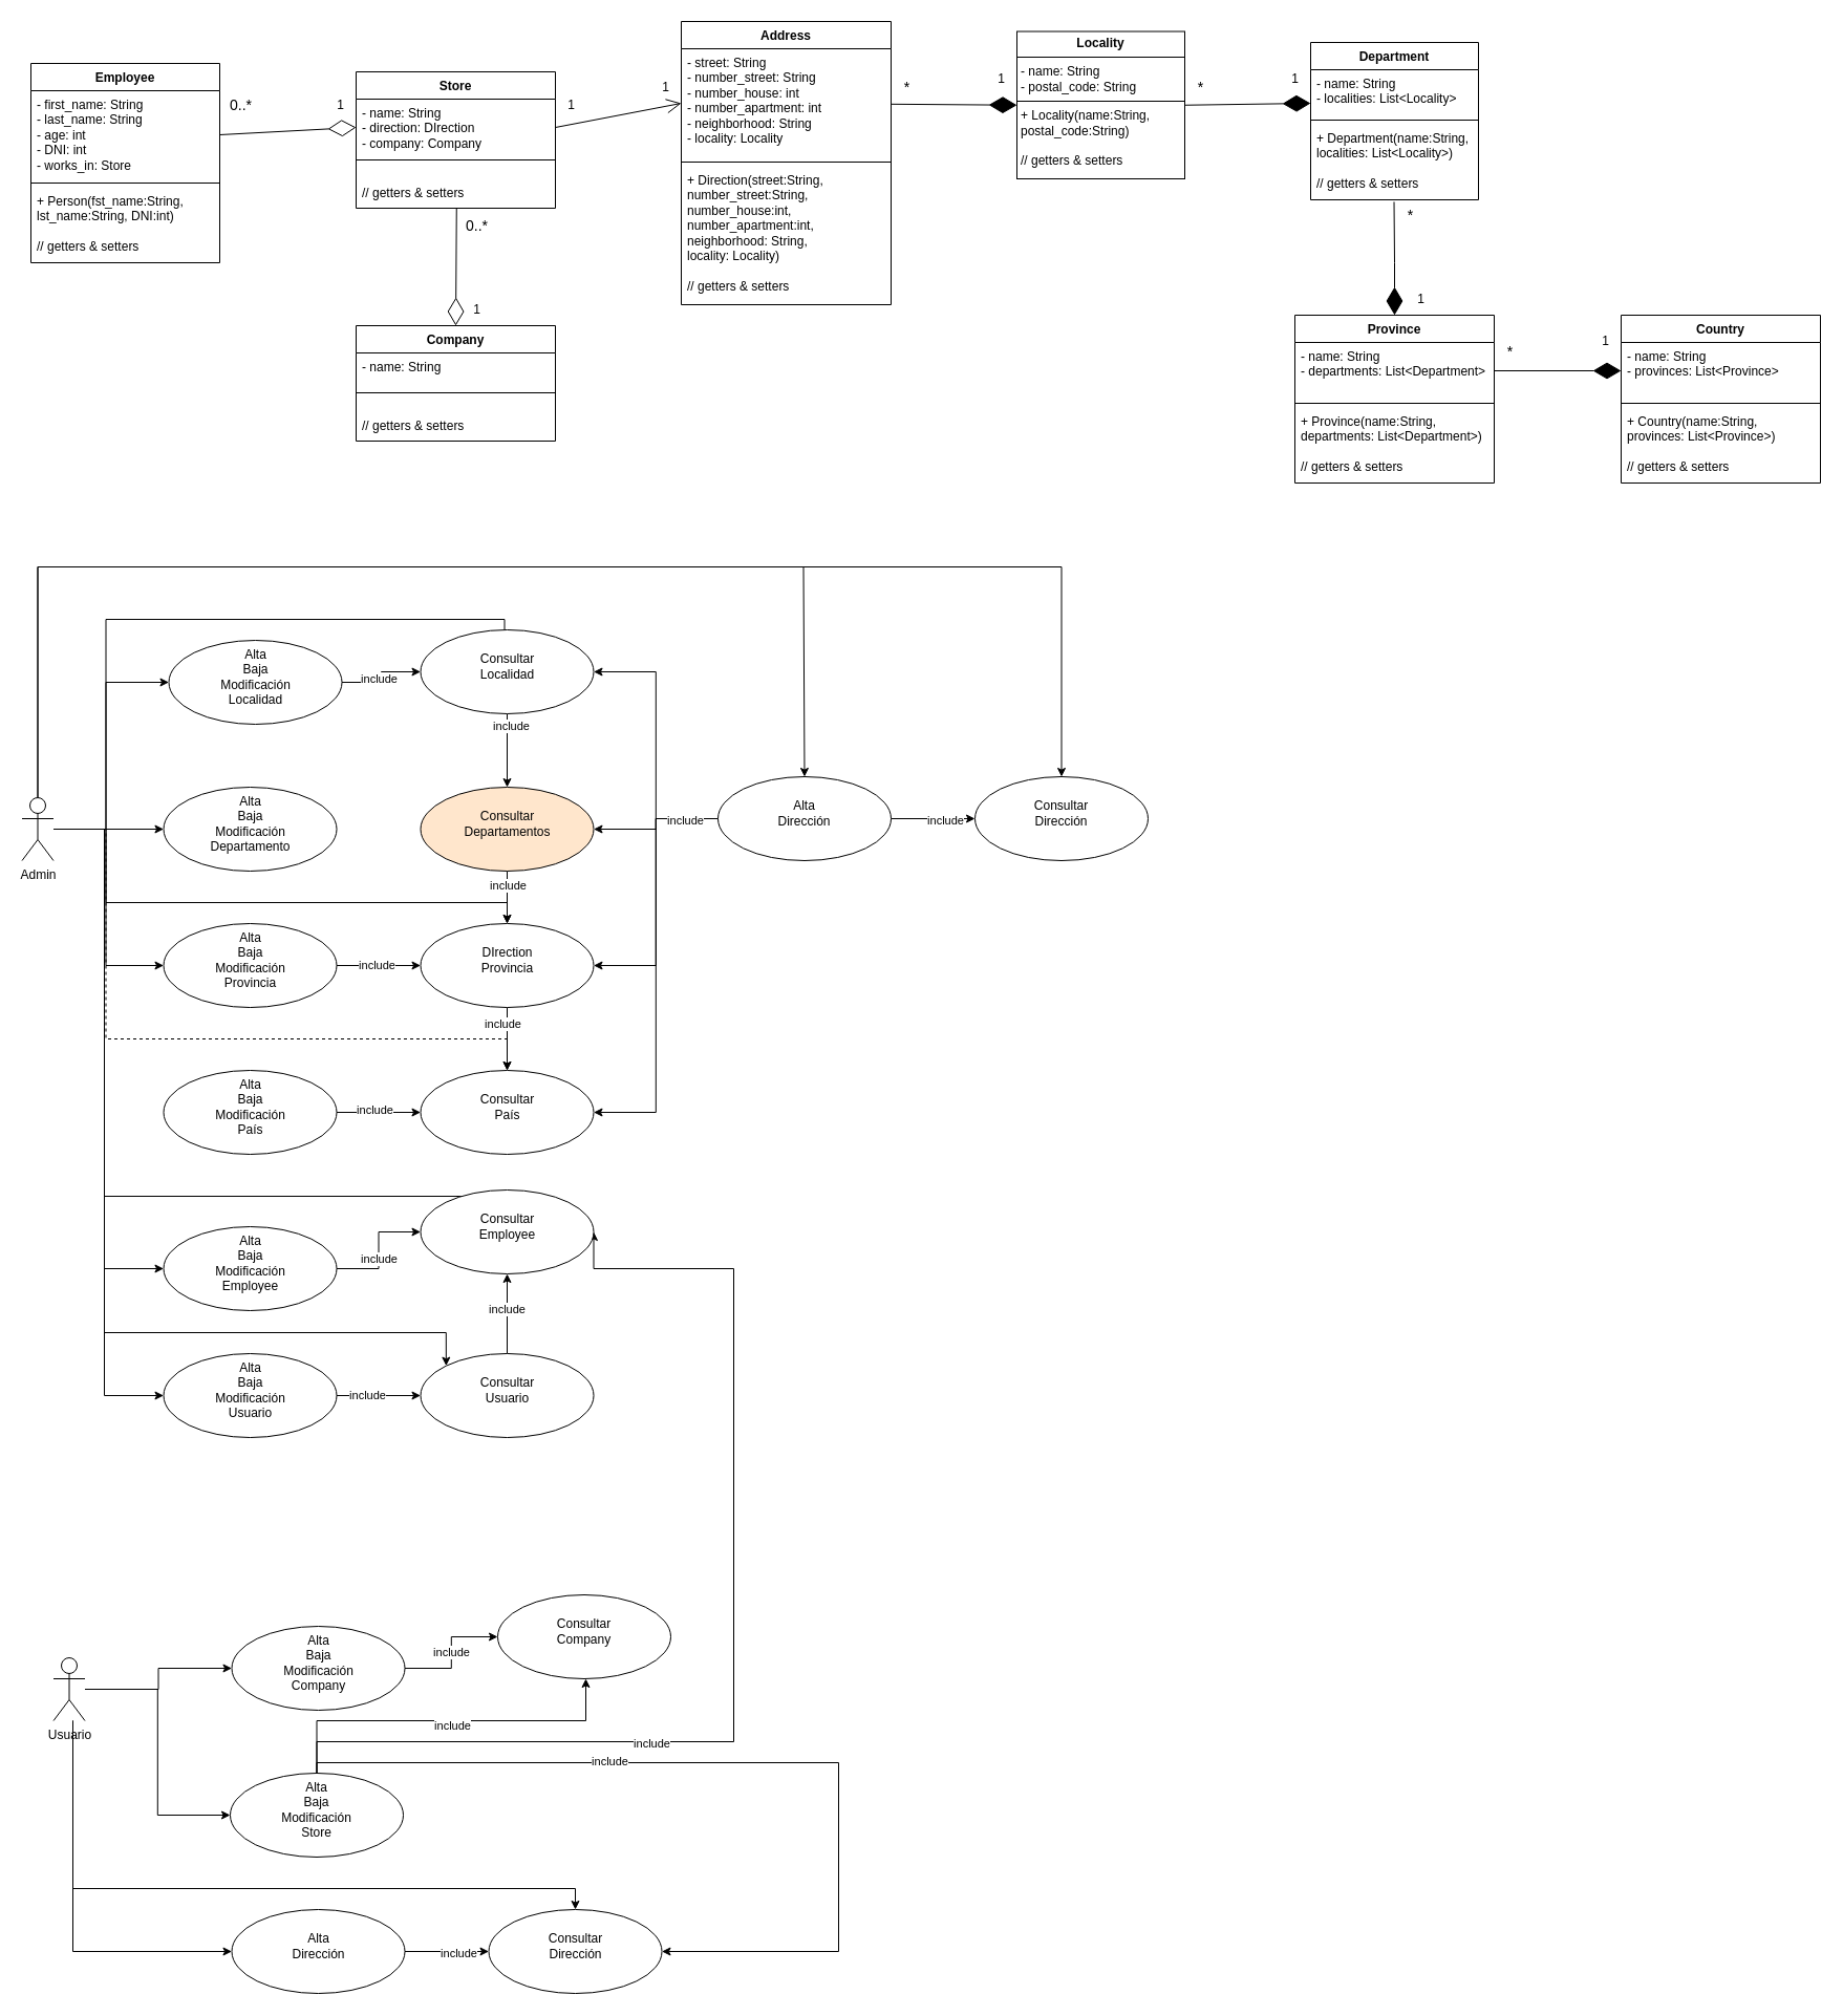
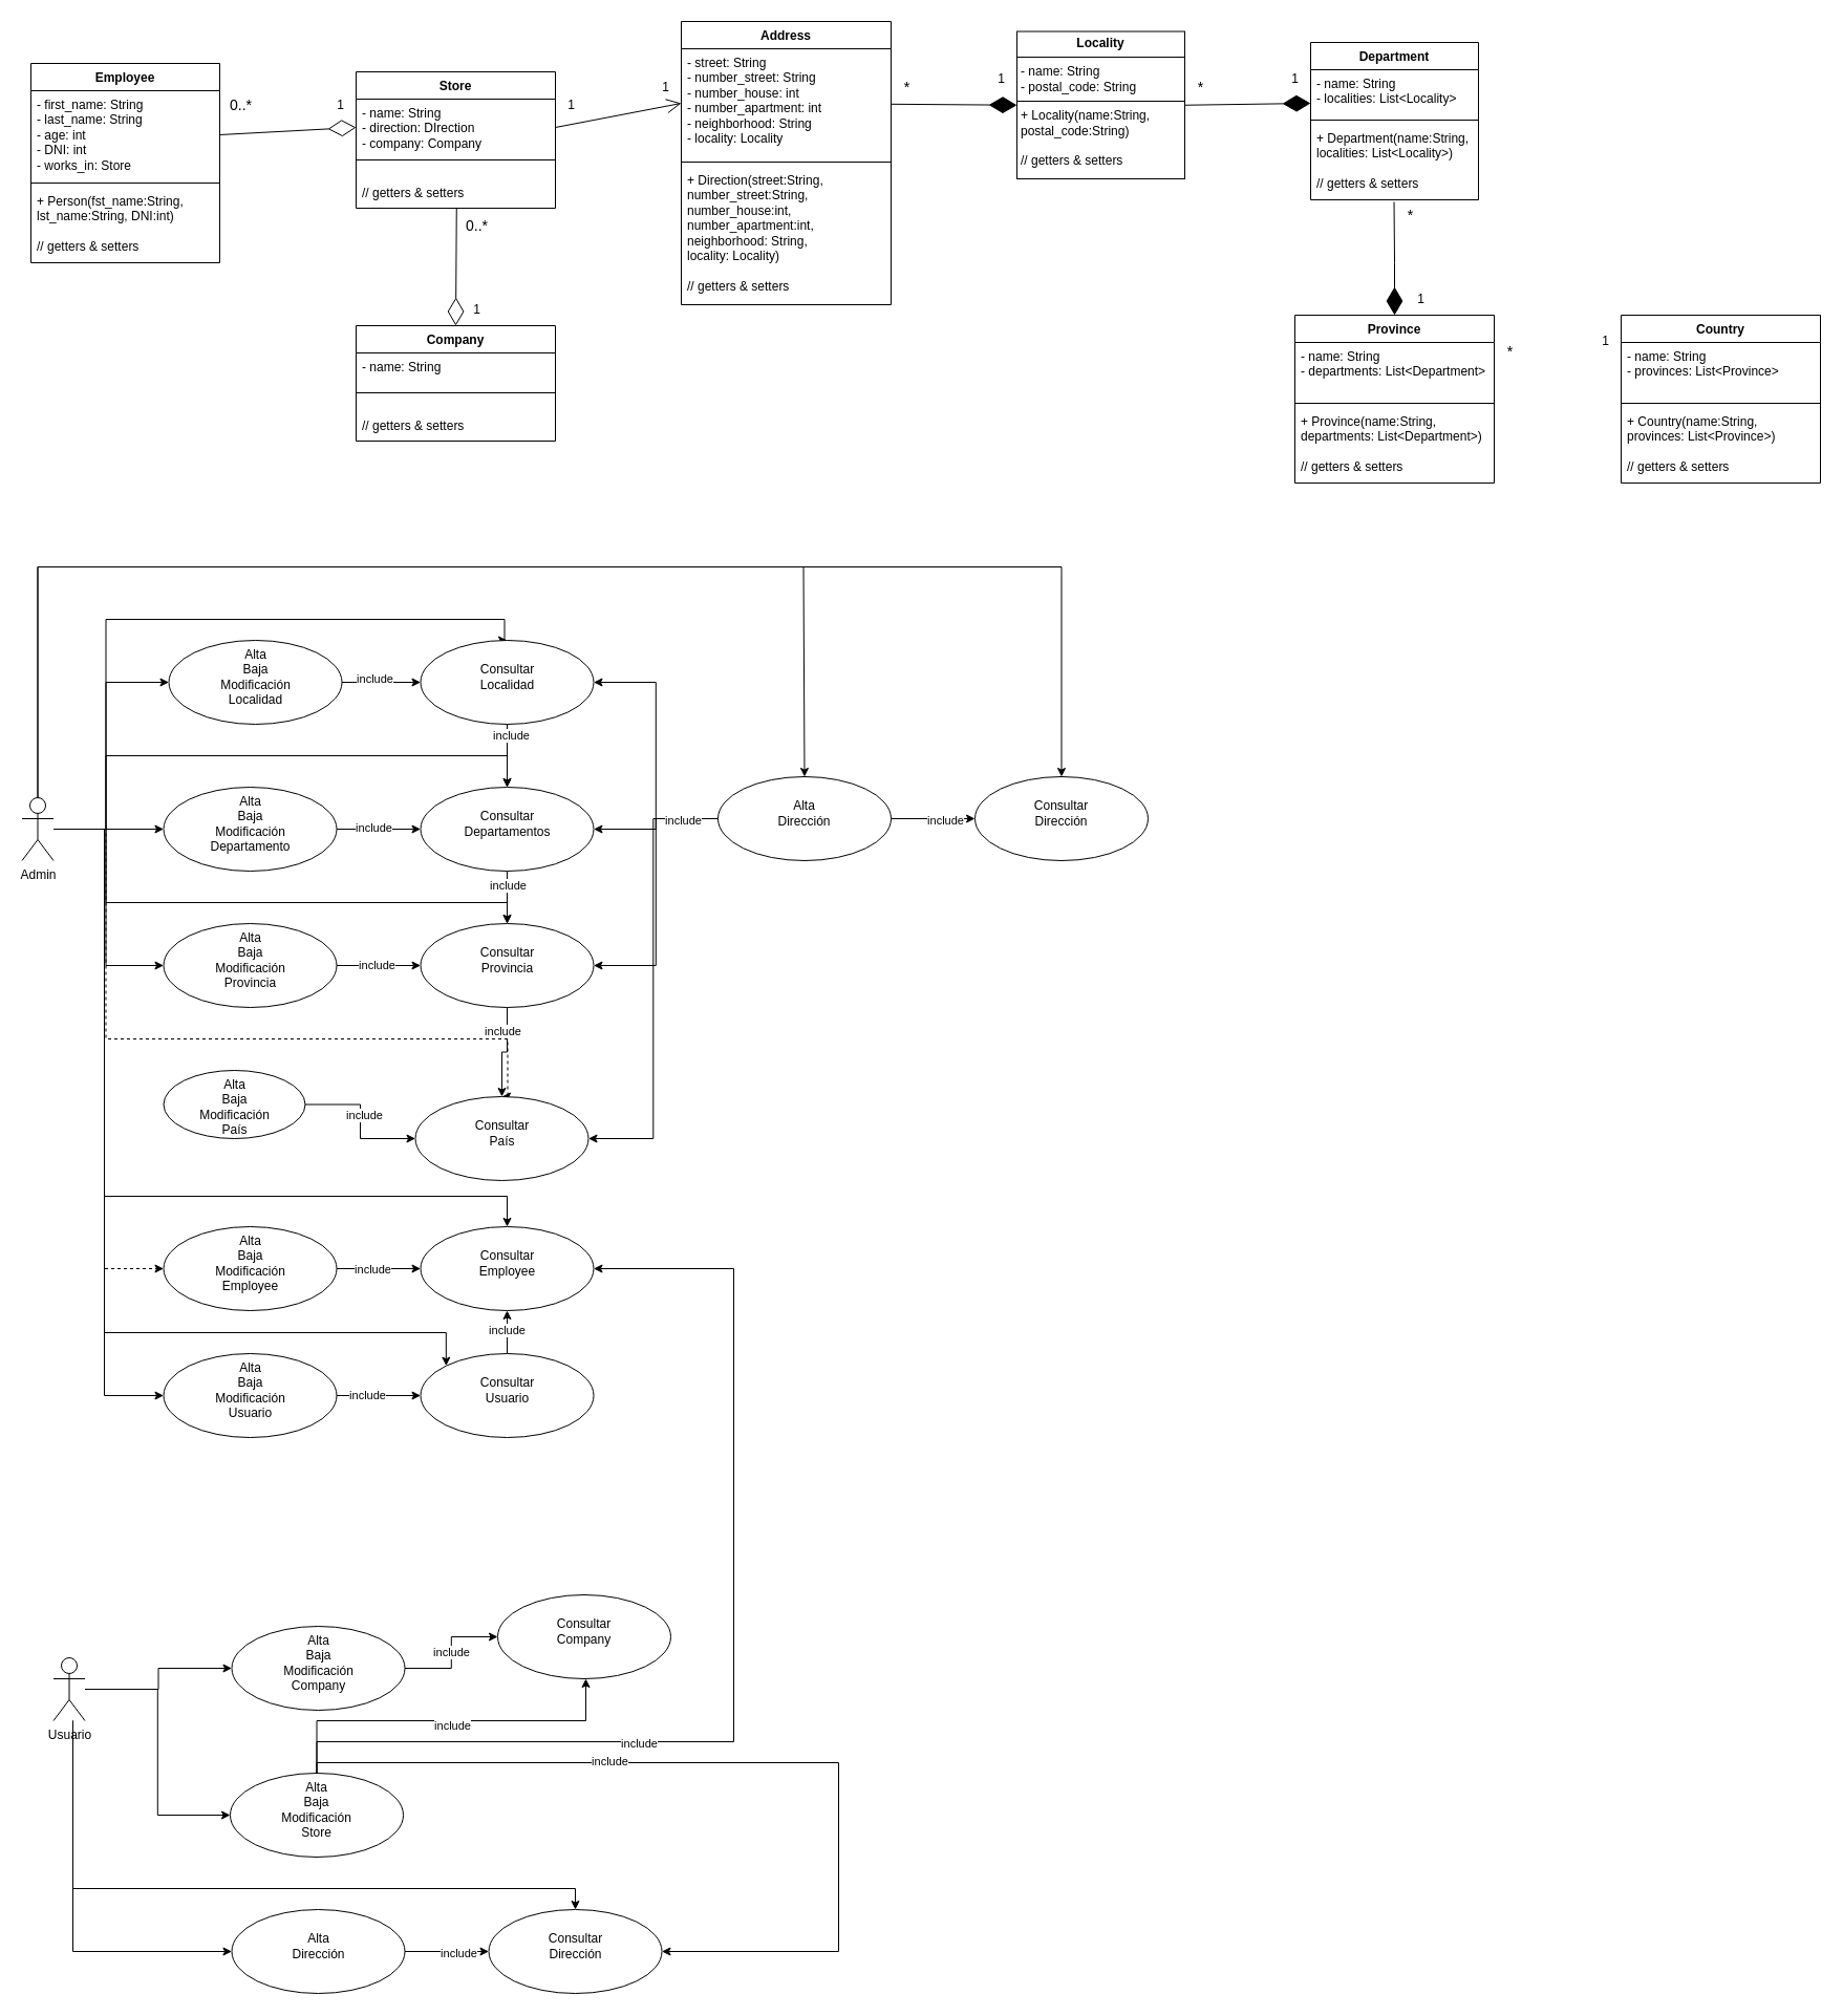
- <mxCell id="35" value="" style="endArrow=diamondThin;endFill=1;endSize=24;html=1;rounded=0;entryX=0;entryY=0.5;entryDx=0;entryDy=0;exitX=1;exitY=0.5;exitDx=0;exitDy=0;" parent="1" source="25" target="32" edge="1"><mxGeometry width="160" relative="1" as="geometry"><mxPoint x="1529" y="200" as="sourcePoint" /><mxPoint x="1529" y="325" as="targetPoint" /><Array as="points" /></mxGeometry></mxCell>
- <mxCell id="74" value="&lt;div&gt;&lt;br&gt;&lt;/div&gt;&lt;div&gt;Consultar&lt;br&gt;Localidad&lt;/div&gt;" style="ellipse;whiteSpace=wrap;html=1;verticalAlign=top;" parent="1" vertex="1"><mxGeometry x="400.5" y="600" width="165" height="80" as="geometry" /></mxCell>
+ <mxCell id="74" value="&lt;div&gt;&lt;br&gt;&lt;/div&gt;&lt;div&gt;Consultar&lt;br&gt;Localidad&lt;/div&gt;" style="ellipse;whiteSpace=wrap;html=1;verticalAlign=top;" parent="1" vertex="1"><mxGeometry x="400.5" y="610" width="165" height="80" as="geometry" /></mxCell>
+ <mxCell id="56" style="edgeStyle=orthogonalEdgeStyle;rounded=0;orthogonalLoop=1;jettySize=auto;html=1;entryX=0.5;entryY=0;entryDx=0;entryDy=0;" parent="1" source="65" target="77" edge="1"><mxGeometry relative="1" as="geometry"><Array as="points"><mxPoint x="100.5" y="790" /><mxPoint x="100.5" y="720" /><mxPoint x="483.5" y="720" /></Array></mxGeometry></mxCell>
+ <mxCell id="69" value="" style="edgeStyle=orthogonalEdgeStyle;rounded=0;orthogonalLoop=1;jettySize=auto;html=1;" parent="1" source="71" target="77" edge="1"><mxGeometry relative="1" as="geometry" /></mxCell>
+ <mxCell id="70" value="include" style="edgeLabel;html=1;align=center;verticalAlign=middle;resizable=0;points=[];" parent="69" vertex="1" connectable="0"><mxGeometry x="-0.114" y="2" relative="1" as="geometry"><mxPoint as="offset" /></mxGeometry></mxCell>
- <mxCell id="77" value="&lt;div&gt;&lt;br&gt;&lt;/div&gt;&lt;div&gt;Consultar&lt;br&gt;Departamentos&lt;/div&gt;" style="ellipse;whiteSpace=wrap;html=1;verticalAlign=top;fillColor=#ffe6cc;" parent="1" vertex="1"><mxGeometry x="400.5" y="750" width="165" height="80" as="geometry" /></mxCell>
+ <mxCell id="77" value="&lt;div&gt;&lt;br&gt;&lt;/div&gt;&lt;div&gt;Consultar&lt;br&gt;Departamentos&lt;/div&gt;" style="ellipse;whiteSpace=wrap;html=1;verticalAlign=top;" parent="1" vertex="1"><mxGeometry x="400.5" y="750" width="165" height="80" as="geometry" /></mxCell>
- <mxCell id="83" value="&lt;div&gt;&lt;br&gt;&lt;/div&gt;DIrection&lt;br&gt;Provincia" style="ellipse;whiteSpace=wrap;html=1;verticalAlign=top;" parent="1" vertex="1"><mxGeometry x="400.5" y="880" width="165" height="80" as="geometry" /></mxCell>
+ <mxCell id="83" value="&lt;div&gt;&lt;br&gt;&lt;/div&gt;Consultar&lt;br&gt;Provincia" style="ellipse;whiteSpace=wrap;html=1;verticalAlign=top;" parent="1" vertex="1"><mxGeometry x="400.5" y="880" width="165" height="80" as="geometry" /></mxCell>
- <mxCell id="86" value="Alta&lt;br&gt;Baja&lt;br&gt;Modificación&lt;br&gt;País" style="ellipse;whiteSpace=wrap;html=1;verticalAlign=top;" parent="1" vertex="1"><mxGeometry x="155.5" y="1020" width="165" height="80" as="geometry" /></mxCell>
+ <mxCell id="86" value="Alta&lt;br&gt;Baja&lt;br&gt;Modificación&lt;br&gt;País" style="ellipse;whiteSpace=wrap;html=1;verticalAlign=top;" parent="1" vertex="1"><mxGeometry x="155.5" y="1020" width="135" height="65" as="geometry" /></mxCell>
- <mxCell id="87" value="&lt;div&gt;&lt;br&gt;&lt;/div&gt;Consultar&lt;br&gt;País" style="ellipse;whiteSpace=wrap;html=1;verticalAlign=top;" parent="1" vertex="1"><mxGeometry x="400.5" y="1020" width="165" height="80" as="geometry" /></mxCell>
+ <mxCell id="87" value="&lt;div&gt;&lt;br&gt;&lt;/div&gt;Consultar&lt;br&gt;País" style="ellipse;whiteSpace=wrap;html=1;verticalAlign=top;" parent="1" vertex="1"><mxGeometry x="395.5" y="1045" width="165" height="80" as="geometry" /></mxCell>
- <mxCell id="114" value="&lt;div&gt;&lt;br&gt;&lt;/div&gt;Consultar&lt;br&gt;Employee" style="ellipse;whiteSpace=wrap;html=1;verticalAlign=top;" vertex="1" parent="1"><mxGeometry x="400.5" y="1134" width="165" height="80" as="geometry" /></mxCell>
+ <mxCell id="114" value="&lt;div&gt;&lt;br&gt;&lt;/div&gt;Consultar&lt;br&gt;Employee" style="ellipse;whiteSpace=wrap;html=1;verticalAlign=top;" vertex="1" parent="1"><mxGeometry x="400.5" y="1169" width="165" height="80" as="geometry" /></mxCell>
- <mxCell id="60" style="edgeStyle=orthogonalEdgeStyle;rounded=0;orthogonalLoop=1;jettySize=auto;html=1;entryX=0;entryY=0.5;entryDx=0;entryDy=0;" edge="1" parent="1" source="65" target="113"><mxGeometry relative="1" as="geometry"><mxPoint x="239" y="1180" as="targetPoint" /><Array as="points"><mxPoint x="99" y="790" /><mxPoint x="99" y="1209" /></Array></mxGeometry></mxCell>
+ <mxCell id="60" style="edgeStyle=orthogonalEdgeStyle;rounded=0;orthogonalLoop=1;jettySize=auto;html=1;entryX=0;entryY=0.5;entryDx=0;entryDy=0;dashed=1;" edge="1" parent="1" source="65" target="113"><mxGeometry relative="1" as="geometry"><mxPoint x="239" y="1180" as="targetPoint" /><Array as="points"><mxPoint x="99" y="790" /><mxPoint x="99" y="1209" /></Array></mxGeometry></mxCell>
